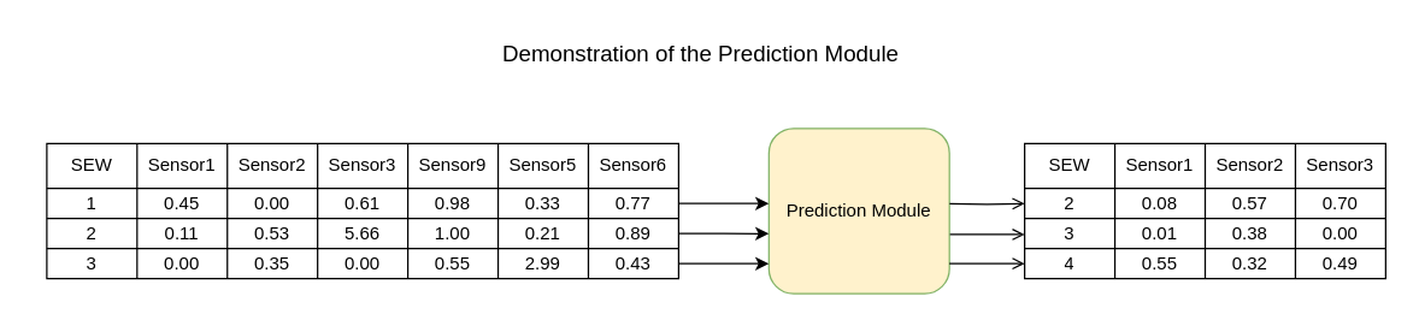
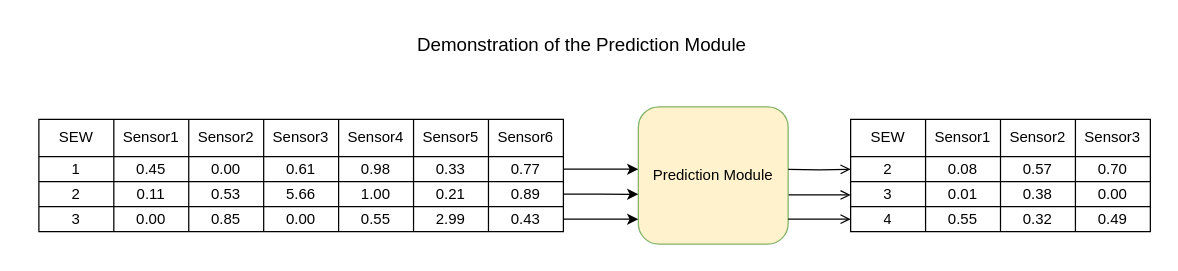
- <mxCell id="8" value="Sensor9" style="shape=partialRectangle;html=1;whiteSpace=wrap;connectable=0;overflow=hidden;fillColor=none;top=0;left=0;bottom=0;right=0;pointerEvents=1;" vertex="1" parent="3"><mxGeometry x="240" width="60" height="30" as="geometry"><mxRectangle width="60" height="30" as="alternateBounds" /></mxGeometry></mxCell>
+ <mxCell id="8" value="Sensor4" style="shape=partialRectangle;html=1;whiteSpace=wrap;connectable=0;overflow=hidden;fillColor=none;top=0;left=0;bottom=0;right=0;pointerEvents=1;" vertex="1" parent="3"><mxGeometry x="240" width="60" height="30" as="geometry"><mxRectangle width="60" height="30" as="alternateBounds" /></mxGeometry></mxCell>
- <mxCell id="30" value="0.35" style="shape=partialRectangle;html=1;whiteSpace=wrap;connectable=0;overflow=hidden;fillColor=none;top=0;left=0;bottom=0;right=0;pointerEvents=1;" vertex="1" parent="27"><mxGeometry x="120" width="60" height="20" as="geometry"><mxRectangle width="60" height="20" as="alternateBounds" /></mxGeometry></mxCell>
+ <mxCell id="30" value="0.85" style="shape=partialRectangle;html=1;whiteSpace=wrap;connectable=0;overflow=hidden;fillColor=none;top=0;left=0;bottom=0;right=0;pointerEvents=1;" vertex="1" parent="27"><mxGeometry x="120" width="60" height="20" as="geometry"><mxRectangle width="60" height="20" as="alternateBounds" /></mxGeometry></mxCell>
